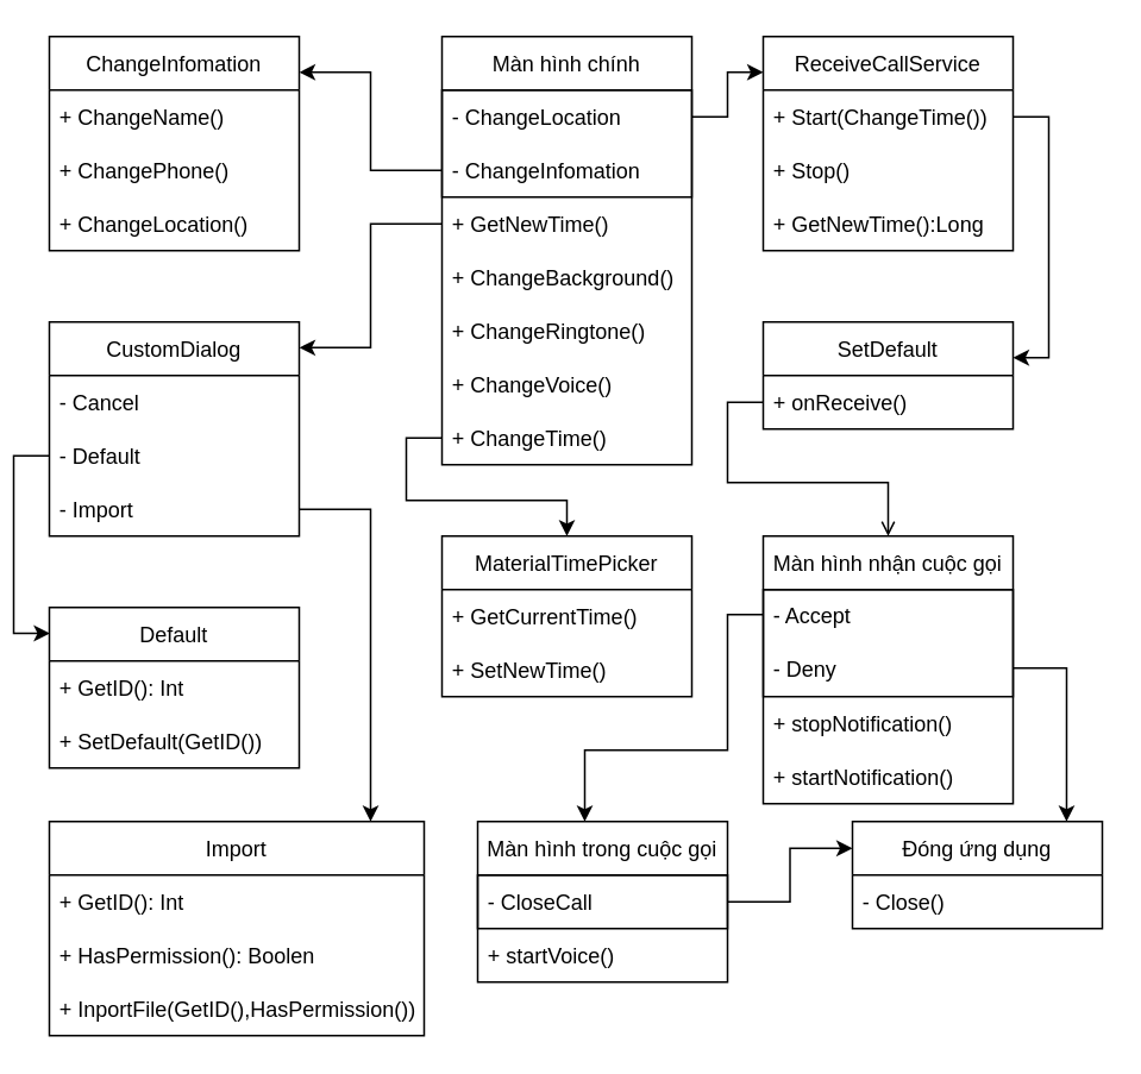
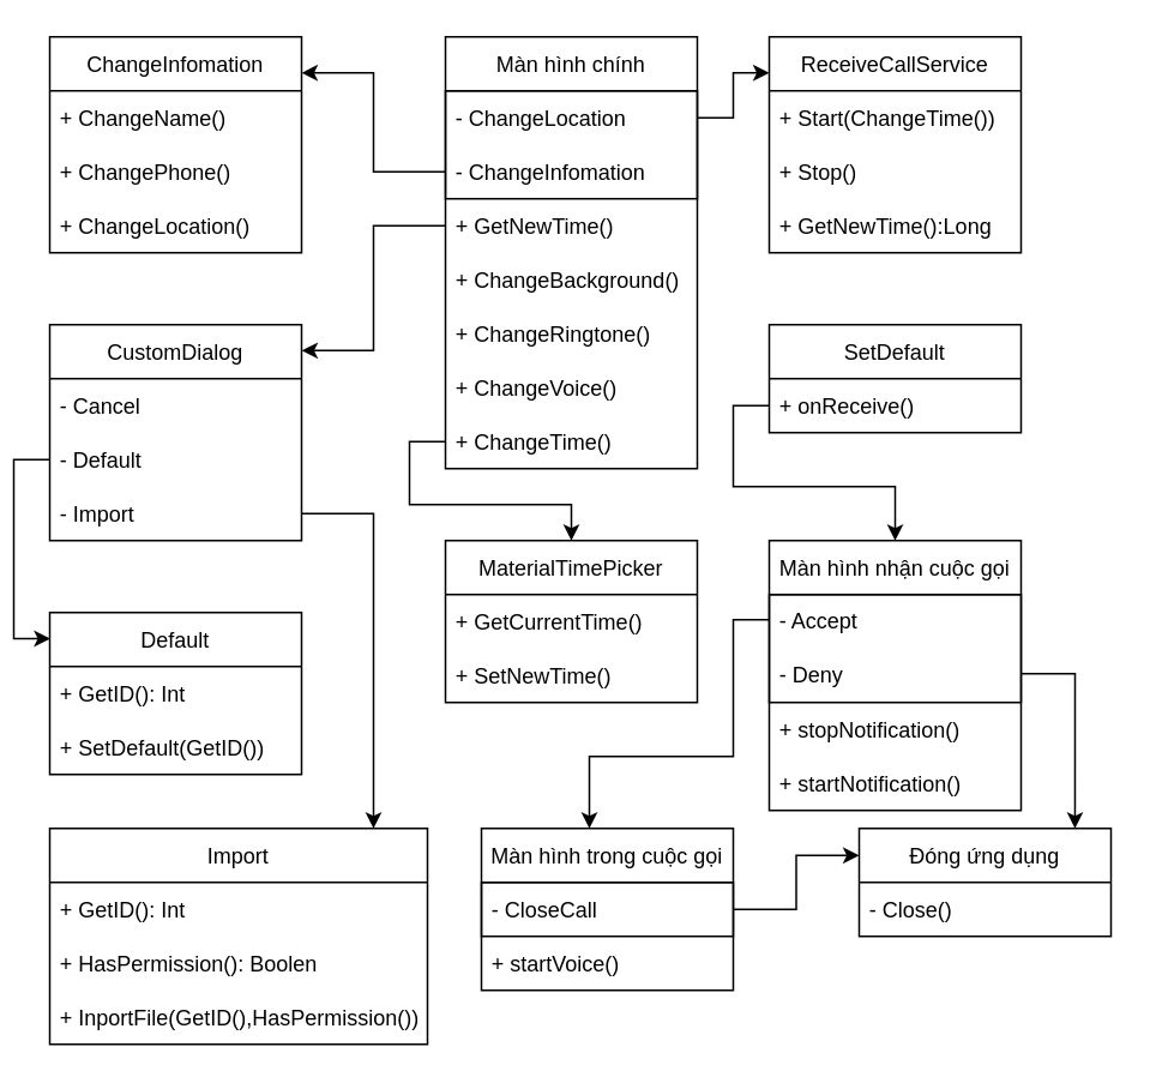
- <mxCell id="41" style="edgeStyle=orthogonalEdgeStyle;rounded=0;orthogonalLoop=1;jettySize=auto;html=1;" edge="1" parent="1" source="35" target="39"><mxGeometry relative="1" as="geometry"><mxPoint x="570" y="200" as="targetPoint" /><Array as="points"><mxPoint x="580" y="65" /><mxPoint x="580" y="200" /></Array></mxGeometry></mxCell>
- <mxCell id="48" style="edgeStyle=orthogonalEdgeStyle;rounded=0;orthogonalLoop=1;jettySize=auto;html=1;endArrow=open;" edge="1" parent="1" source="40" target="42"><mxGeometry relative="1" as="geometry" /></mxCell>
+ <mxCell id="48" style="edgeStyle=orthogonalEdgeStyle;rounded=0;orthogonalLoop=1;jettySize=auto;html=1;" edge="1" parent="1" source="40" target="42"><mxGeometry relative="1" as="geometry" /></mxCell>
